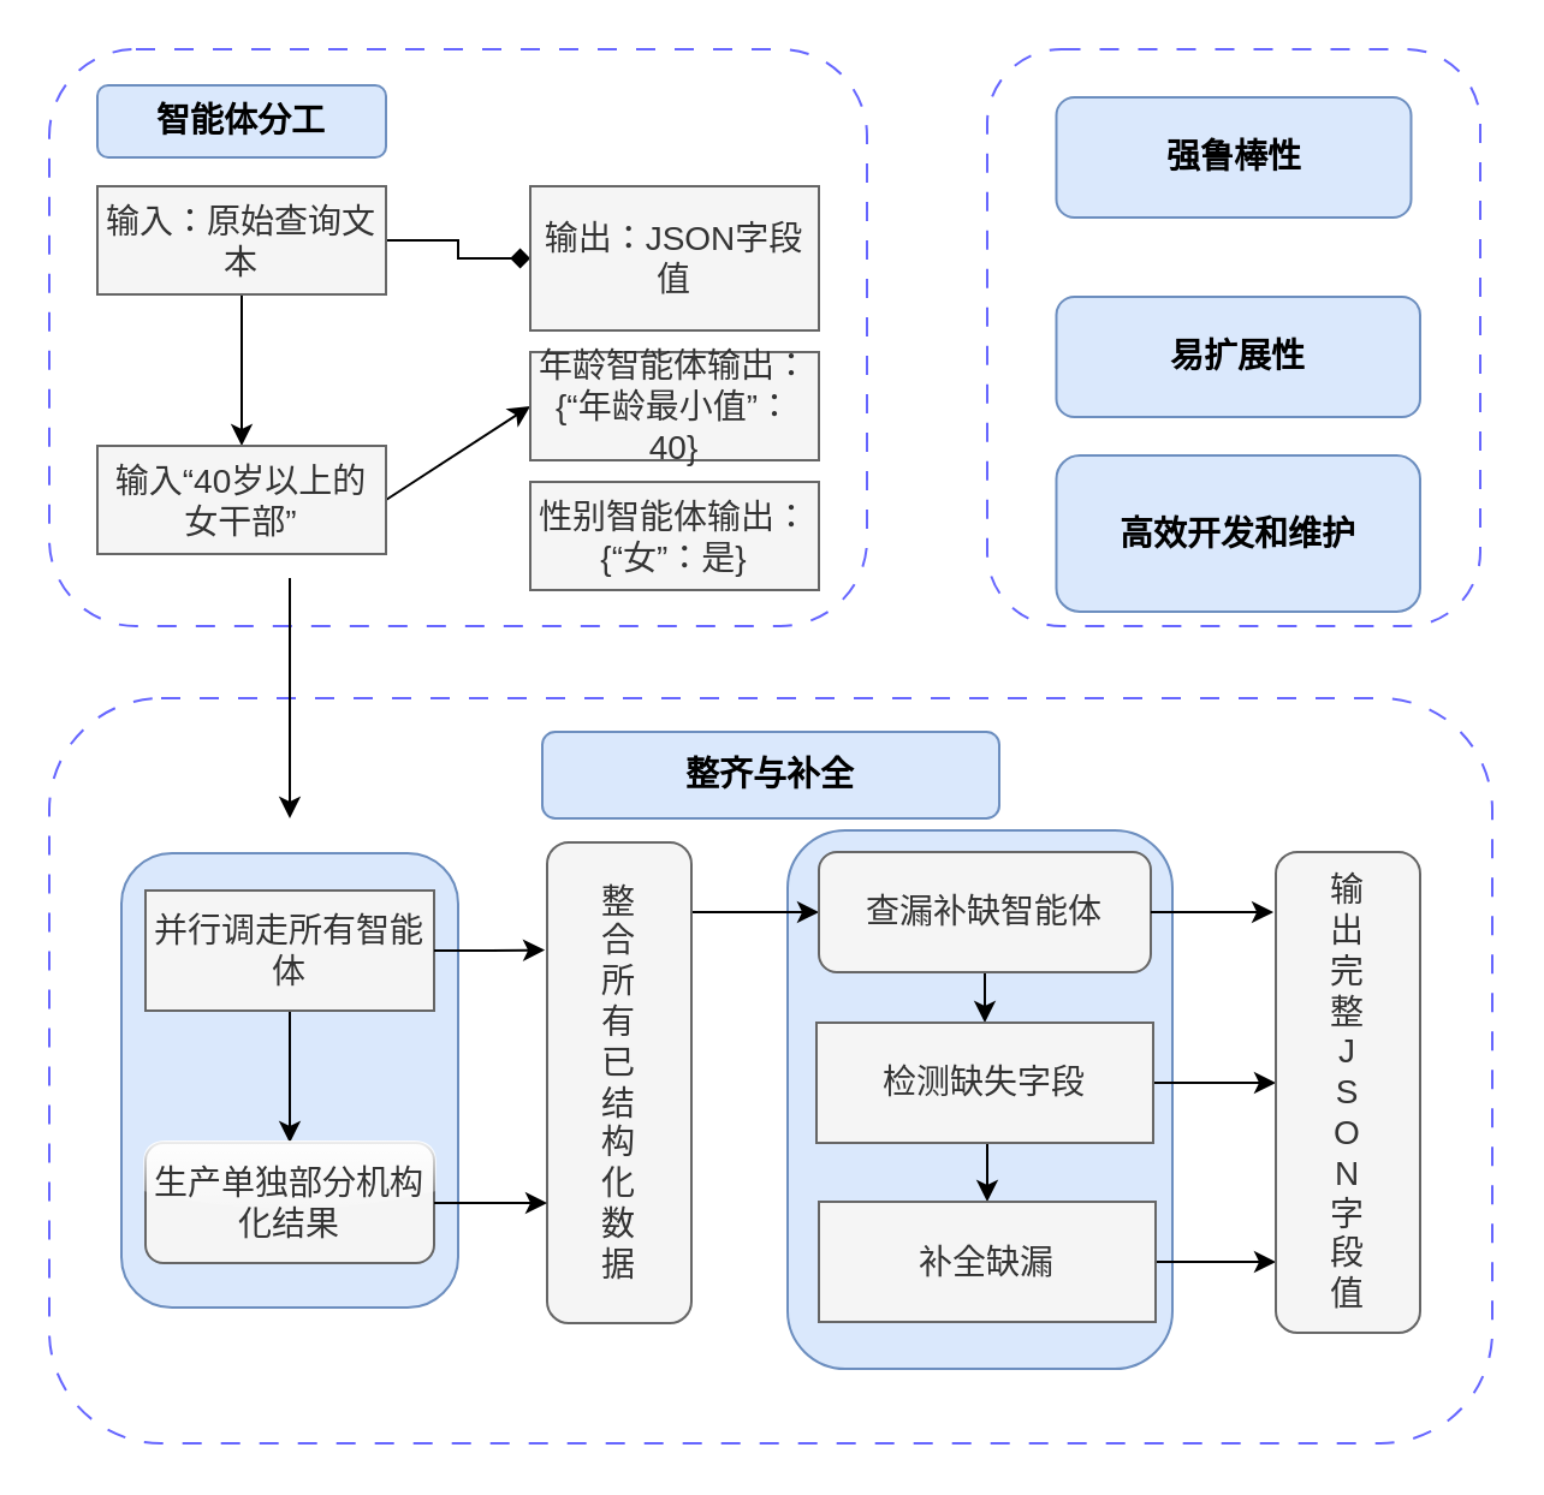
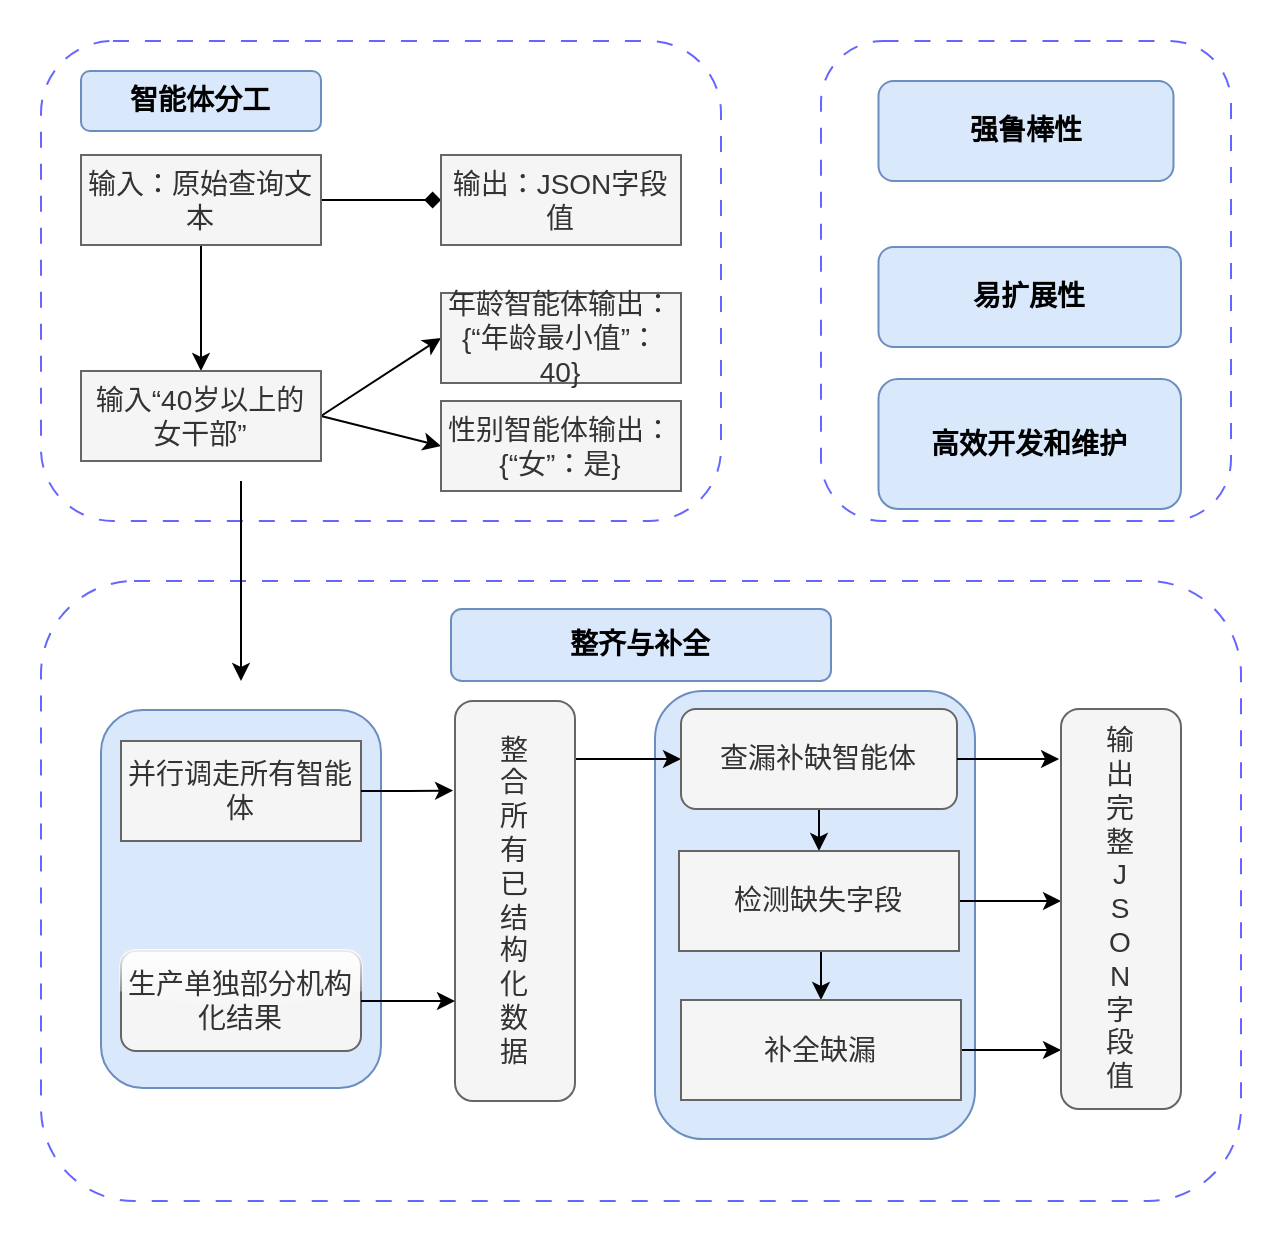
- <mxCell id="10" value="输出：JSON字段值" style="whiteSpace=wrap;html=1;rounded=0;fontSize=14;fillColor=#f5f5f5;strokeColor=#666666;fontColor=#333333;" vertex="1" parent="1"><mxGeometry x="220" y="77" width="120" height="60" as="geometry" /></mxCell>
+ <mxCell id="10" value="输出：JSON字段值" style="whiteSpace=wrap;html=1;rounded=0;fontSize=14;fillColor=#f5f5f5;strokeColor=#666666;fontColor=#333333;" vertex="1" parent="1"><mxGeometry x="220" y="77" width="120" height="45" as="geometry" /></mxCell>
+ <mxCell id="12" style="rounded=0;orthogonalLoop=1;jettySize=auto;html=1;exitX=1;exitY=0.5;exitDx=0;exitDy=0;entryX=0;entryY=0.5;entryDx=0;entryDy=0;fontSize=14;" edge="1" parent="1" source="13" target="15"><mxGeometry relative="1" as="geometry" /></mxCell>
- <mxCell id="17" style="edgeStyle=orthogonalEdgeStyle;rounded=0;orthogonalLoop=1;jettySize=auto;html=1;exitX=0.5;exitY=1;exitDx=0;exitDy=0;entryX=0.5;entryY=0;entryDx=0;entryDy=0;fontSize=14;" edge="1" parent="1" source="18" target="23"><mxGeometry relative="1" as="geometry" /></mxCell>
